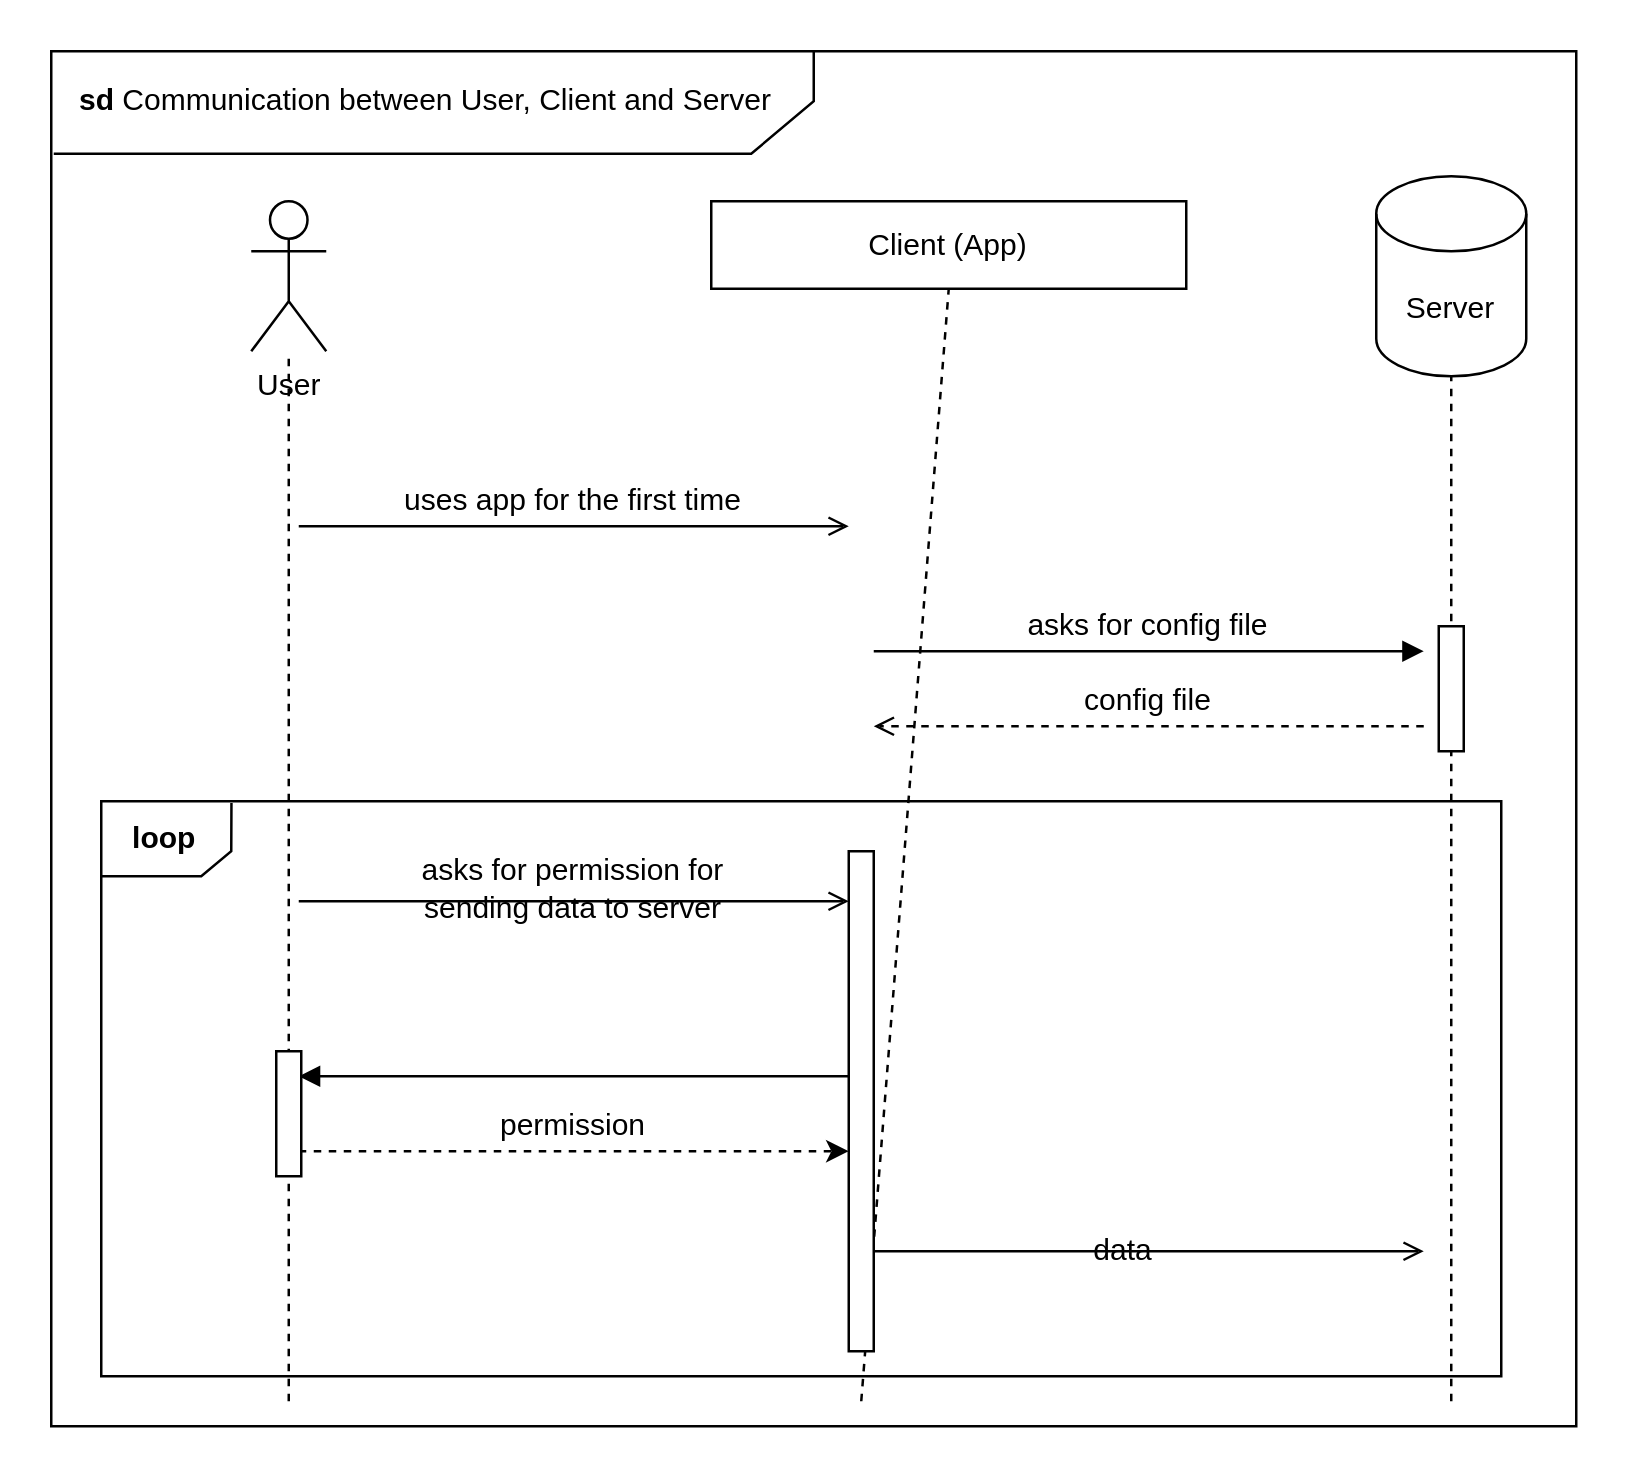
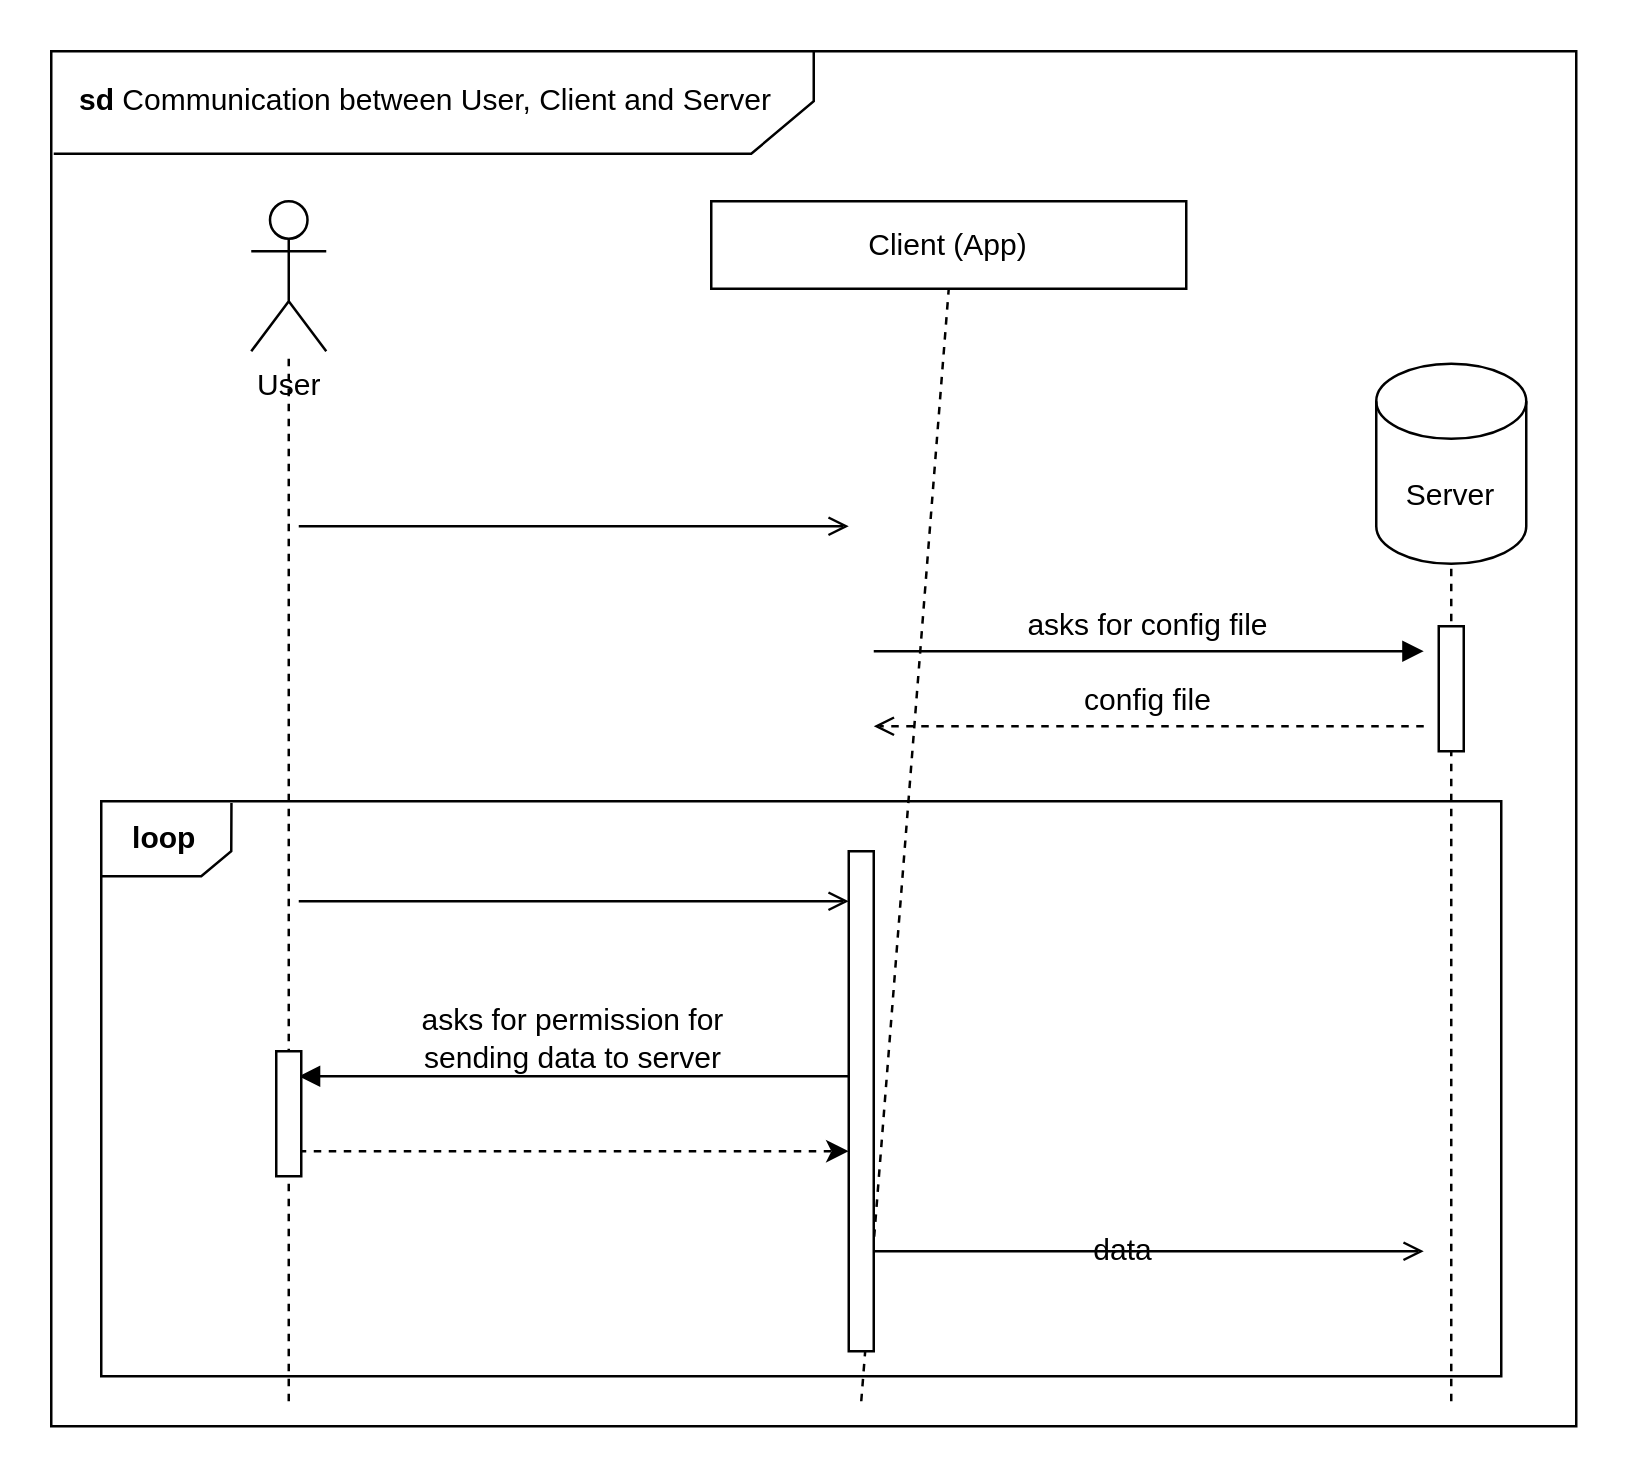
- <mxCell id="8" value="Server" style="shape=cylinder3;whiteSpace=wrap;html=1;boundedLbl=1;backgroundOutline=1;size=15;fillColor=none;" parent="1" vertex="1"><mxGeometry x="550" y="70" width="60" height="80" as="geometry" /></mxCell>
+ <mxCell id="8" value="Server" style="shape=cylinder3;whiteSpace=wrap;html=1;boundedLbl=1;backgroundOutline=1;size=15;fillColor=none;" parent="1" vertex="1"><mxGeometry x="550" y="145" width="60" height="80" as="geometry" /></mxCell>
- <mxCell id="25" value="uses app for the first time" style="text;html=1;strokeColor=none;fillColor=none;align=center;verticalAlign=middle;whiteSpace=wrap;rounded=0;" parent="1" vertex="1"><mxGeometry x="139" y="190" width="180" height="20" as="geometry" /></mxCell>
- <mxCell id="12" value="asks for permission for sending data to server" style="text;html=1;strokeColor=none;fillColor=none;align=center;verticalAlign=middle;whiteSpace=wrap;rounded=0;" parent="1" vertex="1"><mxGeometry x="159" y="340" width="140" height="30" as="geometry" /></mxCell>
+ <mxCell id="12" value="asks for permission for sending data to server" style="text;html=1;strokeColor=none;fillColor=none;align=center;verticalAlign=middle;whiteSpace=wrap;rounded=0;" parent="1" vertex="1"><mxGeometry x="159" y="400" width="140" height="30" as="geometry" /></mxCell>
- <mxCell id="13" value="permission" style="text;html=1;strokeColor=none;fillColor=none;align=center;verticalAlign=middle;whiteSpace=wrap;rounded=0;" parent="1" vertex="1"><mxGeometry x="159" y="440" width="140" height="20" as="geometry" /></mxCell>
